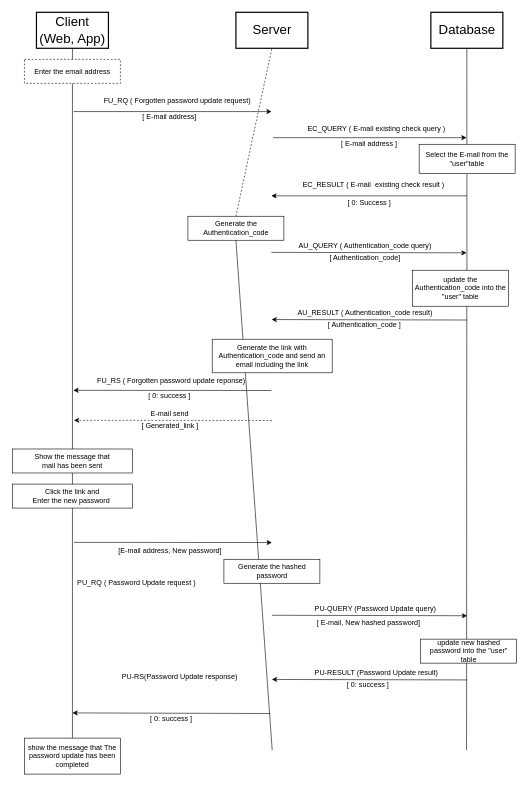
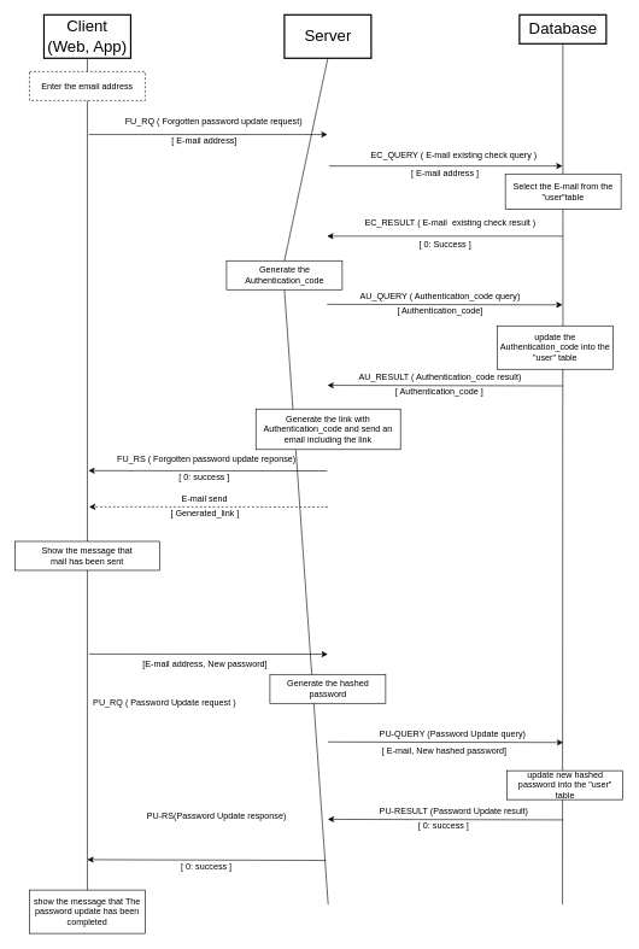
- <mxCell id="4" value="Database" style="rounded=0;whiteSpace=wrap;html=1;strokeWidth=2;fontSize=22;" parent="1" vertex="1"><mxGeometry x="717.5" y="20" width="120" height="60" as="geometry" /></mxCell>
+ <mxCell id="4" value="Database" style="rounded=0;whiteSpace=wrap;html=1;strokeWidth=2;fontSize=22;" parent="1" vertex="1"><mxGeometry x="717.5" y="20" width="120" height="40" as="geometry" /></mxCell>
- <mxCell id="6" value="" style="endArrow=none;html=1;exitX=0.5;exitY=0;exitDx=0;exitDy=0;entryX=0.5;entryY=1;entryDx=0;entryDy=0;dashed=1;" parent="1" source="14" target="3" edge="1"><mxGeometry width="50" height="50" relative="1" as="geometry"><mxPoint x="452.118" y="1000" as="sourcePoint" /><mxPoint x="220" y="120" as="targetPoint" /></mxGeometry></mxCell>
+ <mxCell id="6" value="" style="endArrow=none;html=1;exitX=0.5;exitY=0;exitDx=0;exitDy=0;entryX=0.5;entryY=1;entryDx=0;entryDy=0;" parent="1" source="14" target="3" edge="1"><mxGeometry width="50" height="50" relative="1" as="geometry"><mxPoint x="452.118" y="1000" as="sourcePoint" /><mxPoint x="220" y="120" as="targetPoint" /></mxGeometry></mxCell>
- <mxCell id="41" value="Click the link and&lt;br&gt;Enter the new password&amp;nbsp;" style="rounded=0;whiteSpace=wrap;html=1;" parent="1" vertex="1"><mxGeometry x="20.167" y="806.5" width="200" height="40" as="geometry" /></mxCell>
